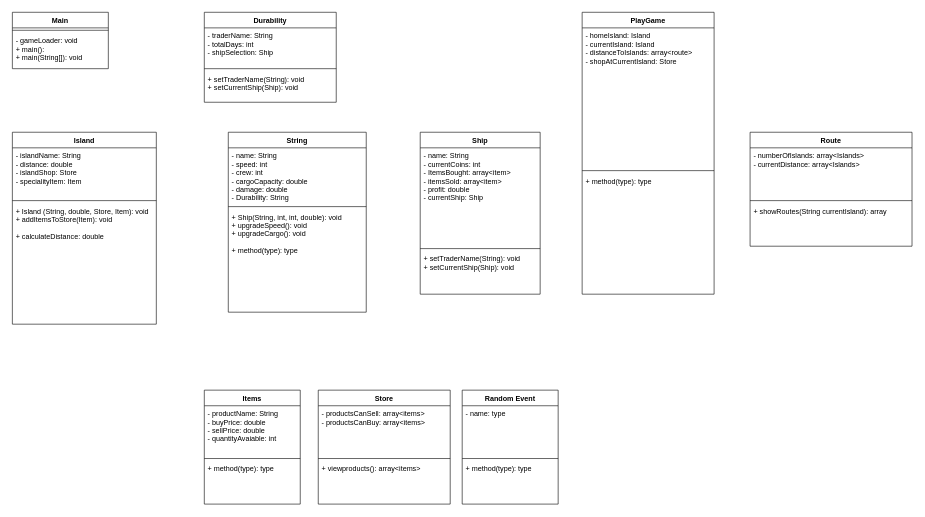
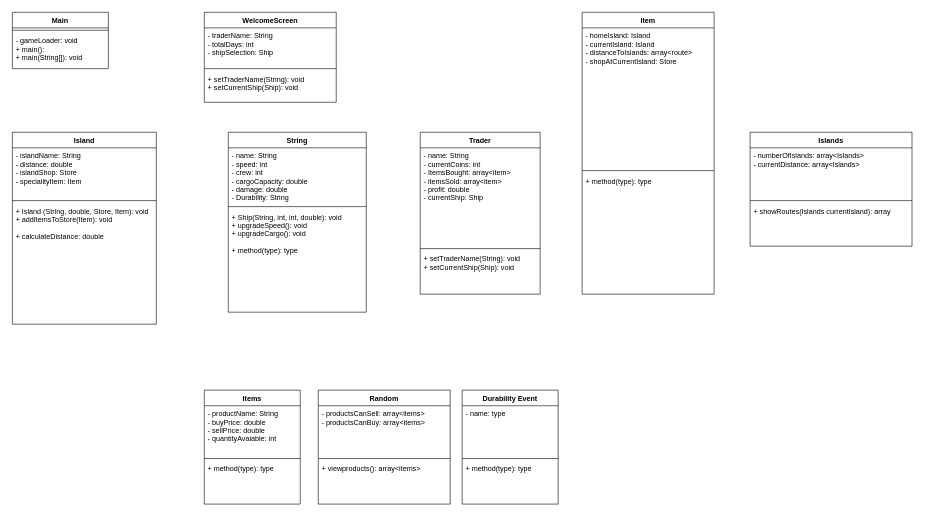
- <mxCell id="21" value="Durability" style="swimlane;fontStyle=1;align=center;verticalAlign=top;childLayout=stackLayout;horizontal=1;startSize=26;horizontalStack=0;resizeParent=1;resizeParentMax=0;resizeLast=0;collapsible=1;marginBottom=0;" parent="1" vertex="1"><mxGeometry x="340" y="20" width="220" height="150" as="geometry" /></mxCell>
+ <mxCell id="21" value="WelcomeScreen" style="swimlane;fontStyle=1;align=center;verticalAlign=top;childLayout=stackLayout;horizontal=1;startSize=26;horizontalStack=0;resizeParent=1;resizeParentMax=0;resizeLast=0;collapsible=1;marginBottom=0;" parent="1" vertex="1"><mxGeometry x="340" y="20" width="220" height="150" as="geometry" /></mxCell>
- <mxCell id="37" value="PlayGame" style="swimlane;fontStyle=1;align=center;verticalAlign=top;childLayout=stackLayout;horizontal=1;startSize=26;horizontalStack=0;resizeParent=1;resizeParentMax=0;resizeLast=0;collapsible=1;marginBottom=0;" parent="1" vertex="1"><mxGeometry x="970" y="20" width="220" height="470" as="geometry" /></mxCell>
+ <mxCell id="37" value="Item" style="swimlane;fontStyle=1;align=center;verticalAlign=top;childLayout=stackLayout;horizontal=1;startSize=26;horizontalStack=0;resizeParent=1;resizeParentMax=0;resizeLast=0;collapsible=1;marginBottom=0;" parent="1" vertex="1"><mxGeometry x="970" y="20" width="220" height="470" as="geometry" /></mxCell>
- <mxCell id="13" value="Ship" style="swimlane;fontStyle=1;align=center;verticalAlign=top;childLayout=stackLayout;horizontal=1;startSize=26;horizontalStack=0;resizeParent=1;resizeParentMax=0;resizeLast=0;collapsible=1;marginBottom=0;" parent="1" vertex="1"><mxGeometry x="700" y="220" width="200" height="270" as="geometry" /></mxCell>
+ <mxCell id="13" value="Trader" style="swimlane;fontStyle=1;align=center;verticalAlign=top;childLayout=stackLayout;horizontal=1;startSize=26;horizontalStack=0;resizeParent=1;resizeParentMax=0;resizeLast=0;collapsible=1;marginBottom=0;" parent="1" vertex="1"><mxGeometry x="700" y="220" width="200" height="270" as="geometry" /></mxCell>
- <mxCell id="29" value="Route" style="swimlane;fontStyle=1;align=center;verticalAlign=top;childLayout=stackLayout;horizontal=1;startSize=26;horizontalStack=0;resizeParent=1;resizeParentMax=0;resizeLast=0;collapsible=1;marginBottom=0;" parent="1" vertex="1"><mxGeometry x="1250" y="220" width="270" height="190" as="geometry" /></mxCell>
+ <mxCell id="29" value="Islands" style="swimlane;fontStyle=1;align=center;verticalAlign=top;childLayout=stackLayout;horizontal=1;startSize=26;horizontalStack=0;resizeParent=1;resizeParentMax=0;resizeLast=0;collapsible=1;marginBottom=0;" parent="1" vertex="1"><mxGeometry x="1250" y="220" width="270" height="190" as="geometry" /></mxCell>
- <mxCell id="32" value="+ showRoutes(String currentIsland): array" style="text;strokeColor=none;fillColor=none;align=left;verticalAlign=top;spacingLeft=4;spacingRight=4;overflow=hidden;rotatable=0;points=[[0,0.5],[1,0.5]];portConstraint=eastwest;" parent="29" vertex="1"><mxGeometry y="118" width="270" height="72" as="geometry" /></mxCell>
+ <mxCell id="32" value="+ showRoutes(Islands currentIsland): array" style="text;strokeColor=none;fillColor=none;align=left;verticalAlign=top;spacingLeft=4;spacingRight=4;overflow=hidden;rotatable=0;points=[[0,0.5],[1,0.5]];portConstraint=eastwest;" parent="29" vertex="1"><mxGeometry y="118" width="270" height="72" as="geometry" /></mxCell>
- <mxCell id="25" value="Store" style="swimlane;fontStyle=1;align=center;verticalAlign=top;childLayout=stackLayout;horizontal=1;startSize=26;horizontalStack=0;resizeParent=1;resizeParentMax=0;resizeLast=0;collapsible=1;marginBottom=0;" parent="1" vertex="1"><mxGeometry x="530" y="650" width="220" height="190" as="geometry" /></mxCell>
+ <mxCell id="25" value="Random" style="swimlane;fontStyle=1;align=center;verticalAlign=top;childLayout=stackLayout;horizontal=1;startSize=26;horizontalStack=0;resizeParent=1;resizeParentMax=0;resizeLast=0;collapsible=1;marginBottom=0;" parent="1" vertex="1"><mxGeometry x="530" y="650" width="220" height="190" as="geometry" /></mxCell>
- <mxCell id="33" value="Random Event" style="swimlane;fontStyle=1;align=center;verticalAlign=top;childLayout=stackLayout;horizontal=1;startSize=26;horizontalStack=0;resizeParent=1;resizeParentMax=0;resizeLast=0;collapsible=1;marginBottom=0;" parent="1" vertex="1"><mxGeometry x="770" y="650" width="160" height="190" as="geometry" /></mxCell>
+ <mxCell id="33" value="Durability Event" style="swimlane;fontStyle=1;align=center;verticalAlign=top;childLayout=stackLayout;horizontal=1;startSize=26;horizontalStack=0;resizeParent=1;resizeParentMax=0;resizeLast=0;collapsible=1;marginBottom=0;" parent="1" vertex="1"><mxGeometry x="770" y="650" width="160" height="190" as="geometry" /></mxCell>
